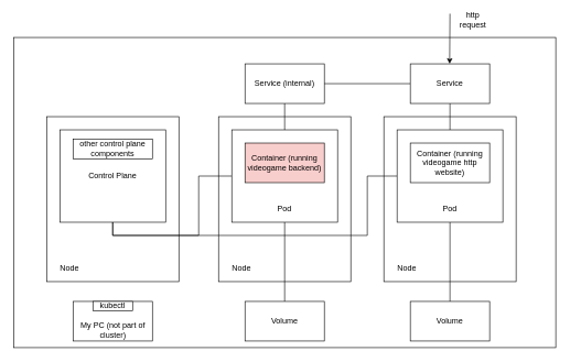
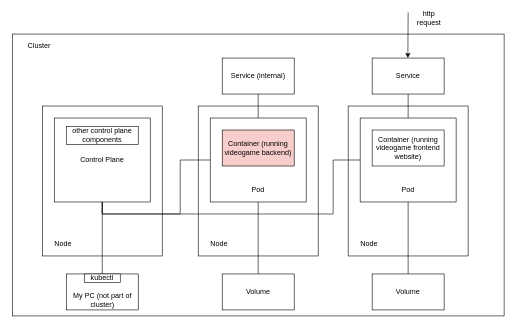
+ <mxCell id="7" value="Cluster" style="text;html=1;strokeColor=none;fillColor=none;align=center;verticalAlign=middle;whiteSpace=wrap;rounded=0;" parent="1" vertex="1"><mxGeometry x="30" y="66" width="70" height="20" as="geometry" /></mxCell>
- <mxCell id="26" style="edgeStyle=orthogonalEdgeStyle;rounded=0;orthogonalLoop=1;jettySize=auto;html=1;entryX=1;entryY=0.5;entryDx=0;entryDy=0;endArrow=none;endFill=0;" parent="1" source="27" target="24" edge="1"><mxGeometry relative="1" as="geometry" /></mxCell>
- <mxCell id="15" value="Container (running videogame http website)" style="rounded=0;whiteSpace=wrap;html=1;" parent="1" vertex="1"><mxGeometry x="620" y="216" width="120" height="60" as="geometry" /></mxCell>
+ <mxCell id="15" value="Container (running videogame frontend website)" style="rounded=0;whiteSpace=wrap;html=1;" parent="1" vertex="1"><mxGeometry x="620" y="216" width="120" height="60" as="geometry" /></mxCell>
+ <mxCell id="32" style="edgeStyle=orthogonalEdgeStyle;rounded=0;orthogonalLoop=1;jettySize=auto;html=1;entryX=0.5;entryY=1;entryDx=0;entryDy=0;endArrow=none;endFill=0;" parent="1" source="33" target="6" edge="1"><mxGeometry relative="1" as="geometry" /></mxCell>
